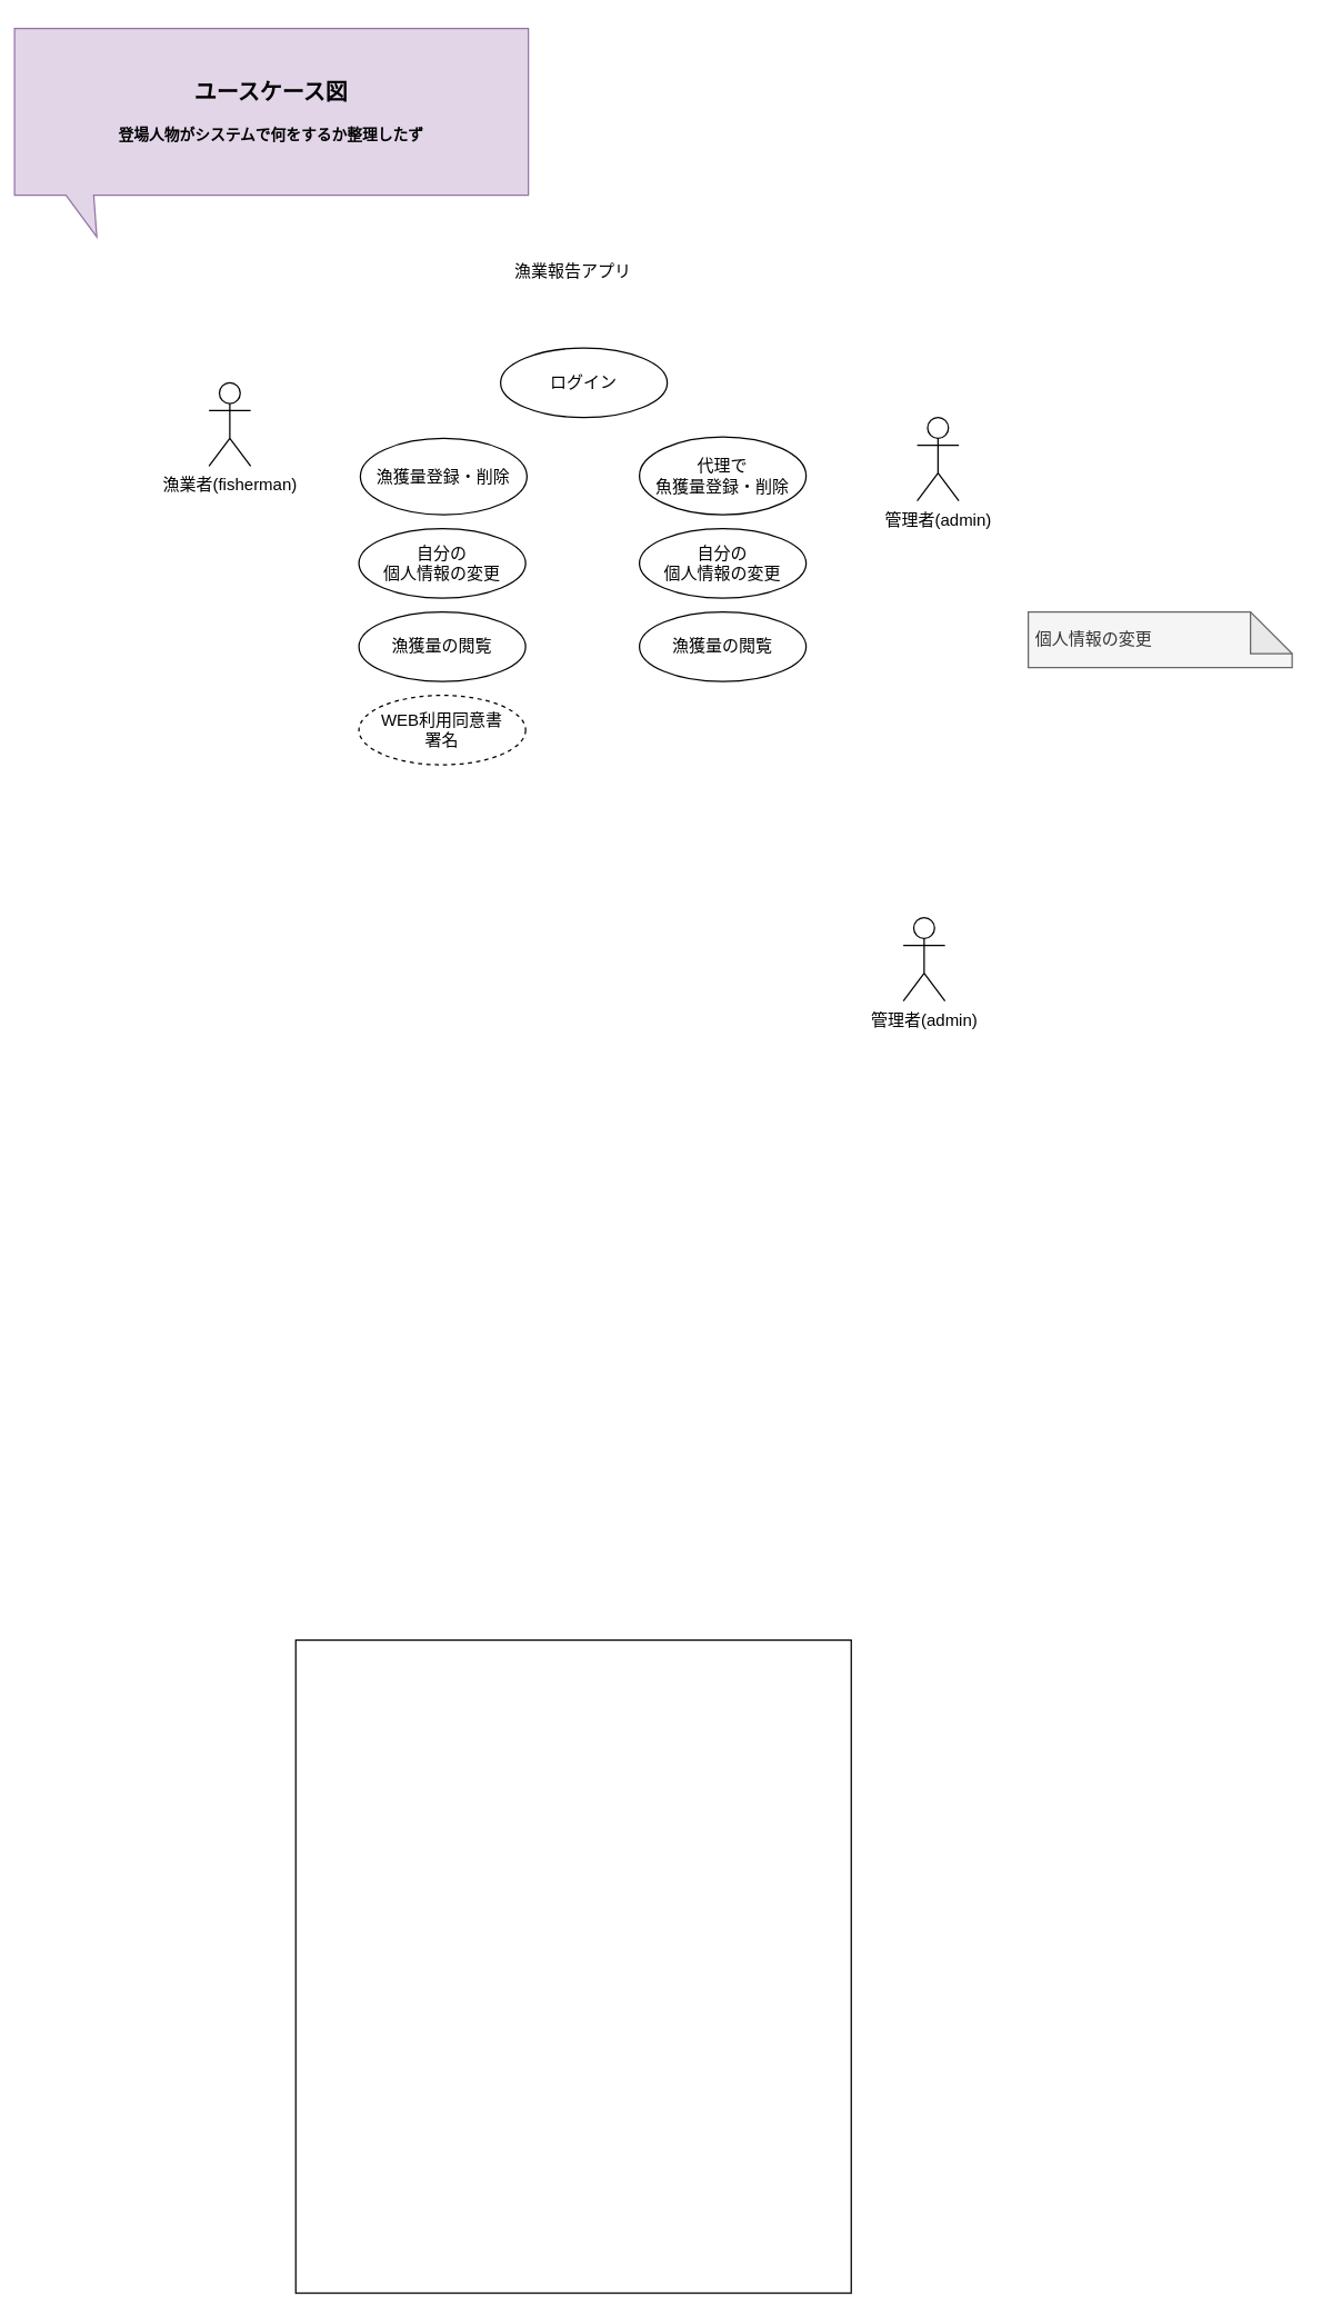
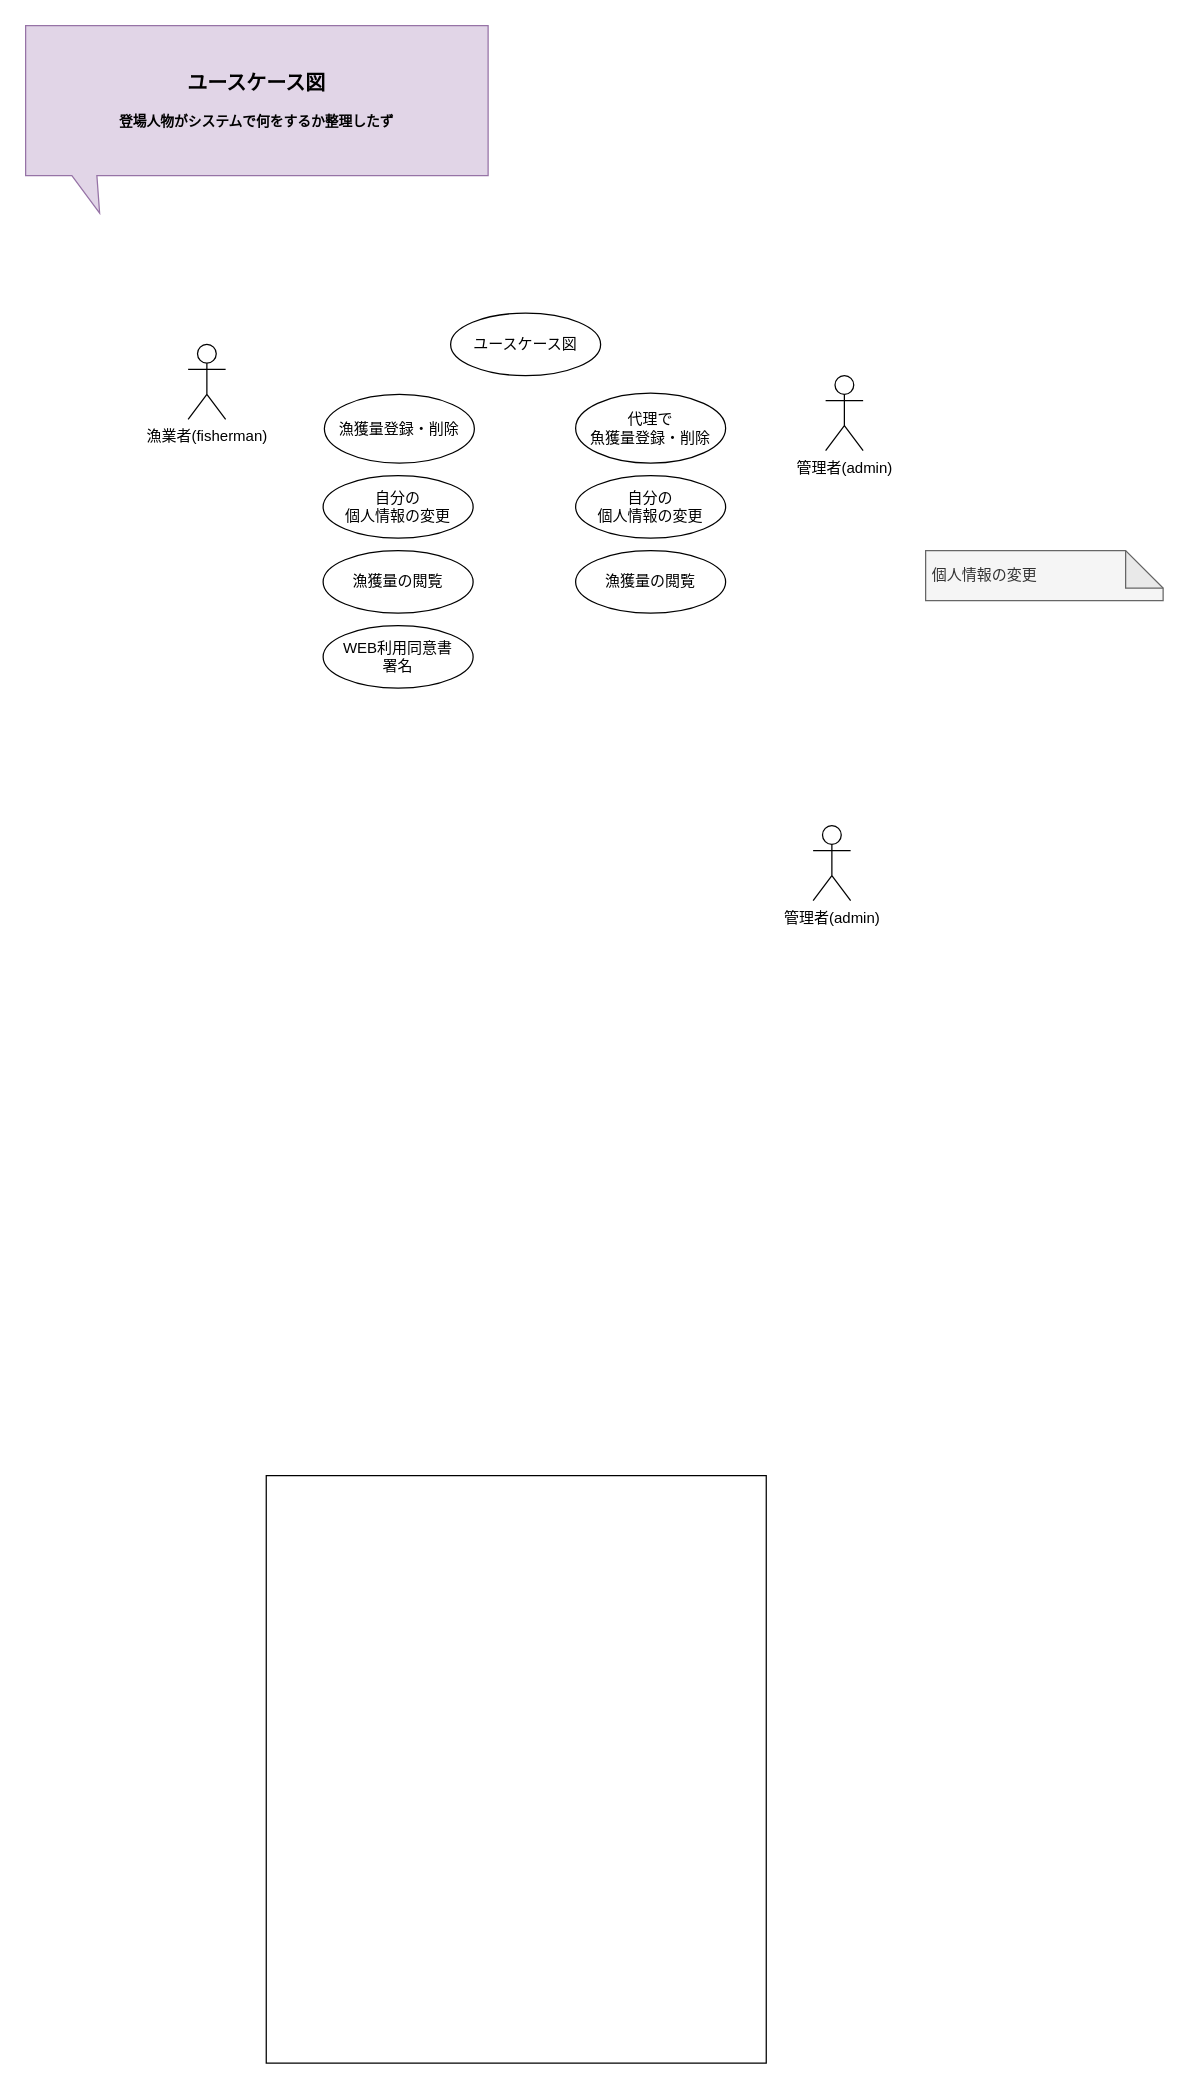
- <mxCell id="2" value="&lt;b&gt;&lt;font style=&quot;font-size: 16px;&quot;&gt;ユースケース図&lt;/font&gt;&lt;/b&gt;&lt;br&gt;&lt;p style=&quot;margin: 0px; font-variant-numeric: normal; font-variant-east-asian: normal; font-variant-alternates: normal; font-kerning: auto; font-optical-sizing: auto; font-feature-settings: normal; font-variation-settings: normal; font-stretch: normal; font-size: 11px; line-height: normal; font-family: &amp;quot;Hiragino Kaku Gothic ProN&amp;quot;; text-align: start;&quot; class=&quot;p1&quot;&gt;&lt;b&gt;&lt;br&gt;&lt;/b&gt;&lt;/p&gt;&lt;p style=&quot;margin: 0px; font-variant-numeric: normal; font-variant-east-asian: normal; font-variant-alternates: normal; font-kerning: auto; font-optical-sizing: auto; font-feature-settings: normal; font-variation-settings: normal; font-stretch: normal; font-size: 11px; line-height: normal; font-family: &amp;quot;Hiragino Kaku Gothic ProN&amp;quot;; text-align: start;&quot; class=&quot;p1&quot;&gt;&lt;b&gt;登場人物がシステムで何をするか整理したず&lt;/b&gt;&lt;/p&gt;" style="shape=callout;whiteSpace=wrap;html=1;perimeter=calloutPerimeter;fontFamily=Helvetica;fontSize=12;fillColor=#e1d5e7;strokeColor=#9673a6;position2=0.16;size=30;position=0.1;" parent="1" vertex="1"><mxGeometry x="10" y="20" width="370" height="150" as="geometry" /></mxCell>
+ <mxCell id="2" value="&lt;b&gt;&lt;font style=&quot;font-size: 16px;&quot;&gt;ユースケース図&lt;/font&gt;&lt;/b&gt;&lt;br&gt;&lt;p style=&quot;margin: 0px; font-variant-numeric: normal; font-variant-east-asian: normal; font-variant-alternates: normal; font-kerning: auto; font-optical-sizing: auto; font-feature-settings: normal; font-variation-settings: normal; font-stretch: normal; font-size: 11px; line-height: normal; font-family: &amp;quot;Hiragino Kaku Gothic ProN&amp;quot;; text-align: start;&quot; class=&quot;p1&quot;&gt;&lt;b&gt;&lt;br&gt;&lt;/b&gt;&lt;/p&gt;&lt;p style=&quot;margin: 0px; font-variant-numeric: normal; font-variant-east-asian: normal; font-variant-alternates: normal; font-kerning: auto; font-optical-sizing: auto; font-feature-settings: normal; font-variation-settings: normal; font-stretch: normal; font-size: 11px; line-height: normal; font-family: &amp;quot;Hiragino Kaku Gothic ProN&amp;quot;; text-align: start;&quot; class=&quot;p1&quot;&gt;&lt;b&gt;登場人物がシステムで何をするか整理したず&lt;/b&gt;&lt;/p&gt;" style="shape=callout;whiteSpace=wrap;html=1;perimeter=calloutPerimeter;fontFamily=Helvetica;fontSize=12;fillColor=#e1d5e7;strokeColor=#9673a6;position2=0.16;size=30;position=0.1;" parent="1" vertex="1"><mxGeometry x="20" y="20" width="370" height="150" as="geometry" /></mxCell>
- <mxCell id="4" value="漁業報告アプリ" style="text;html=1;strokeColor=none;fillColor=none;align=center;verticalAlign=middle;whiteSpace=wrap;rounded=0;" parent="1" vertex="1"><mxGeometry x="350" y="180" width="125" height="30" as="geometry" /></mxCell>
- <mxCell id="8" value="ログイン" style="ellipse;whiteSpace=wrap;html=1;" parent="1" vertex="1"><mxGeometry x="360" y="250" width="120" height="50" as="geometry" /></mxCell>
+ <mxCell id="8" value="ユースケース図" style="ellipse;whiteSpace=wrap;html=1;" parent="1" vertex="1"><mxGeometry x="360" y="250" width="120" height="50" as="geometry" /></mxCell>
- <mxCell id="10" value="WEB利用同意書&lt;br&gt;署名" style="ellipse;whiteSpace=wrap;html=1;dashed=1;" parent="1" vertex="1"><mxGeometry x="258" y="500" width="120" height="50" as="geometry" /></mxCell>
+ <mxCell id="10" value="WEB利用同意書&lt;br&gt;署名" style="ellipse;whiteSpace=wrap;html=1;" parent="1" vertex="1"><mxGeometry x="258" y="500" width="120" height="50" as="geometry" /></mxCell>
